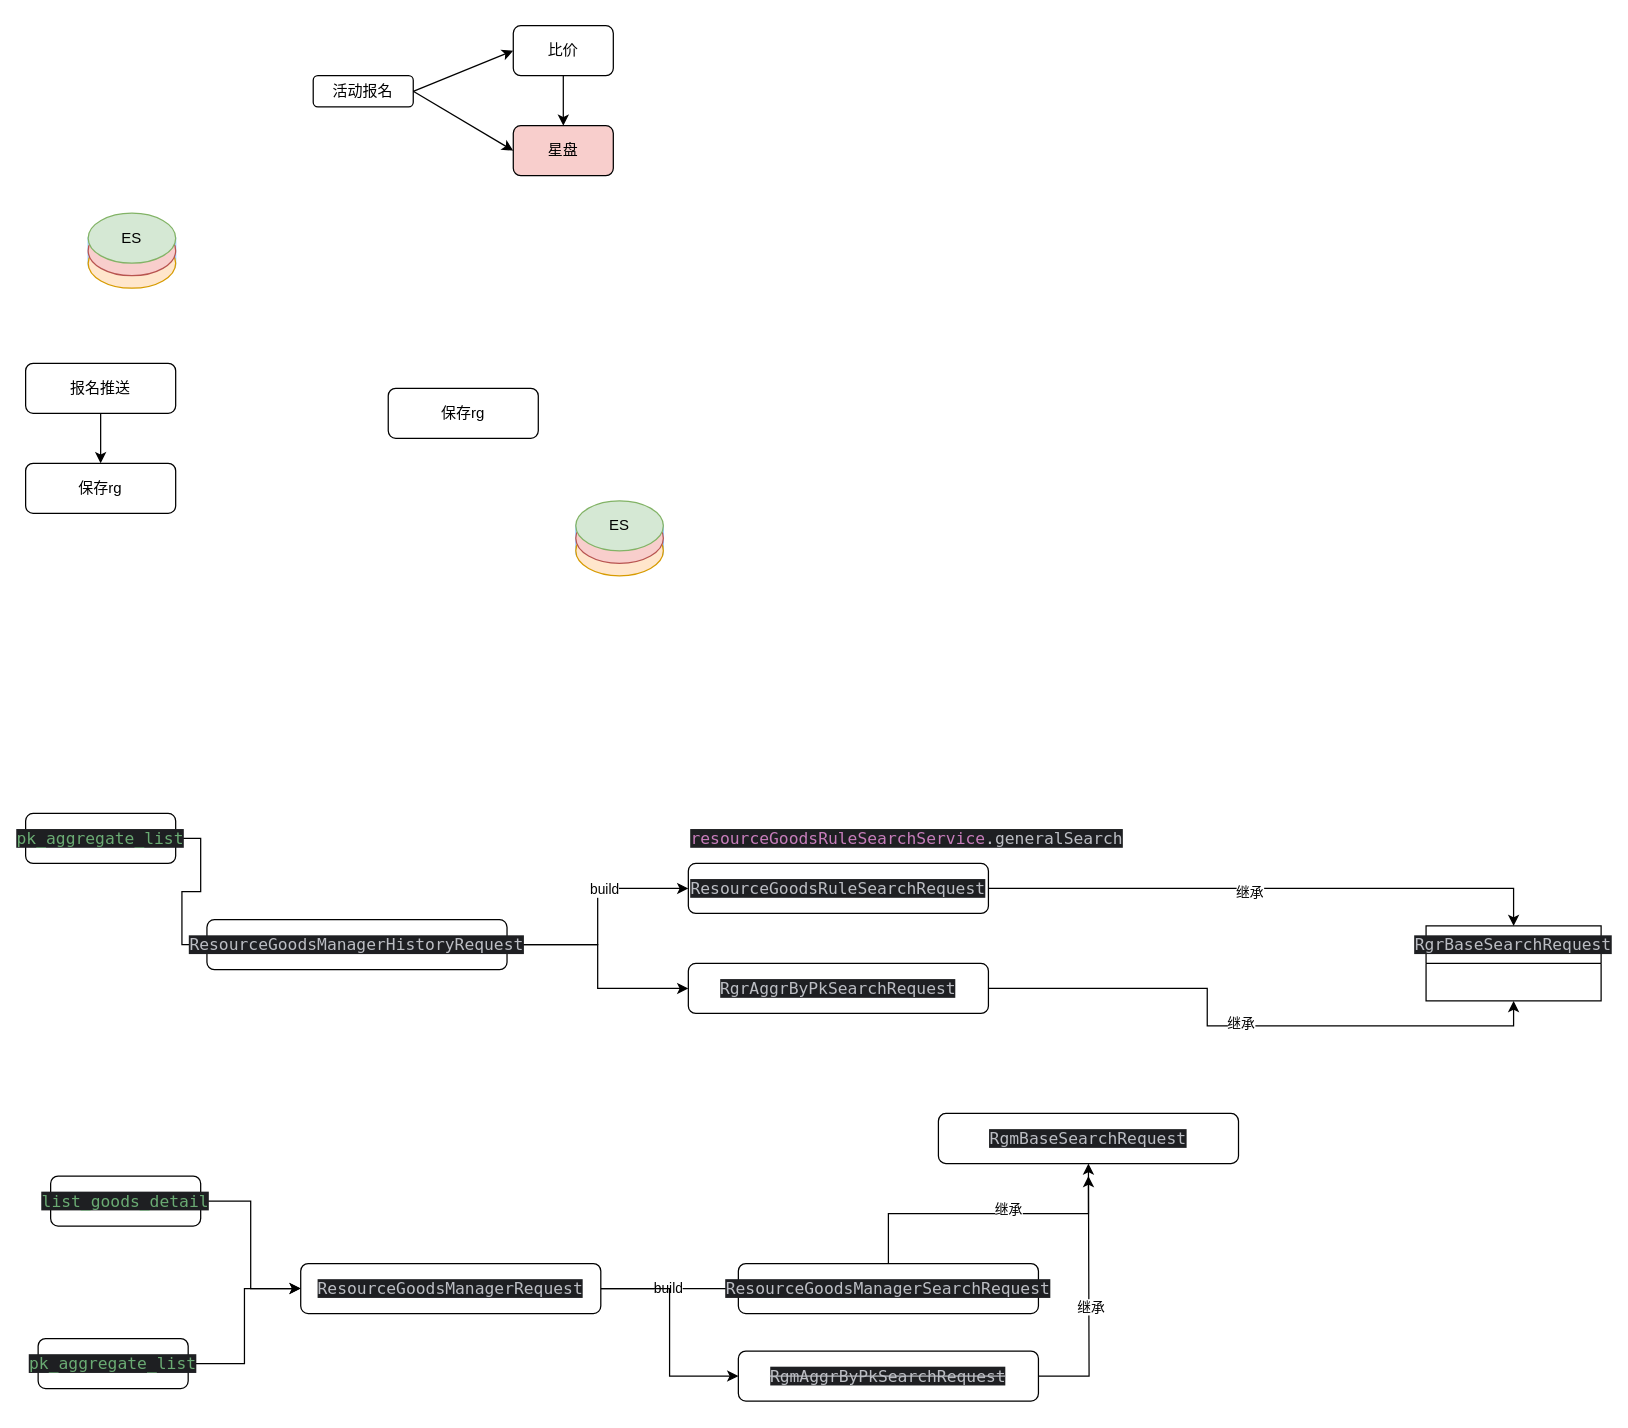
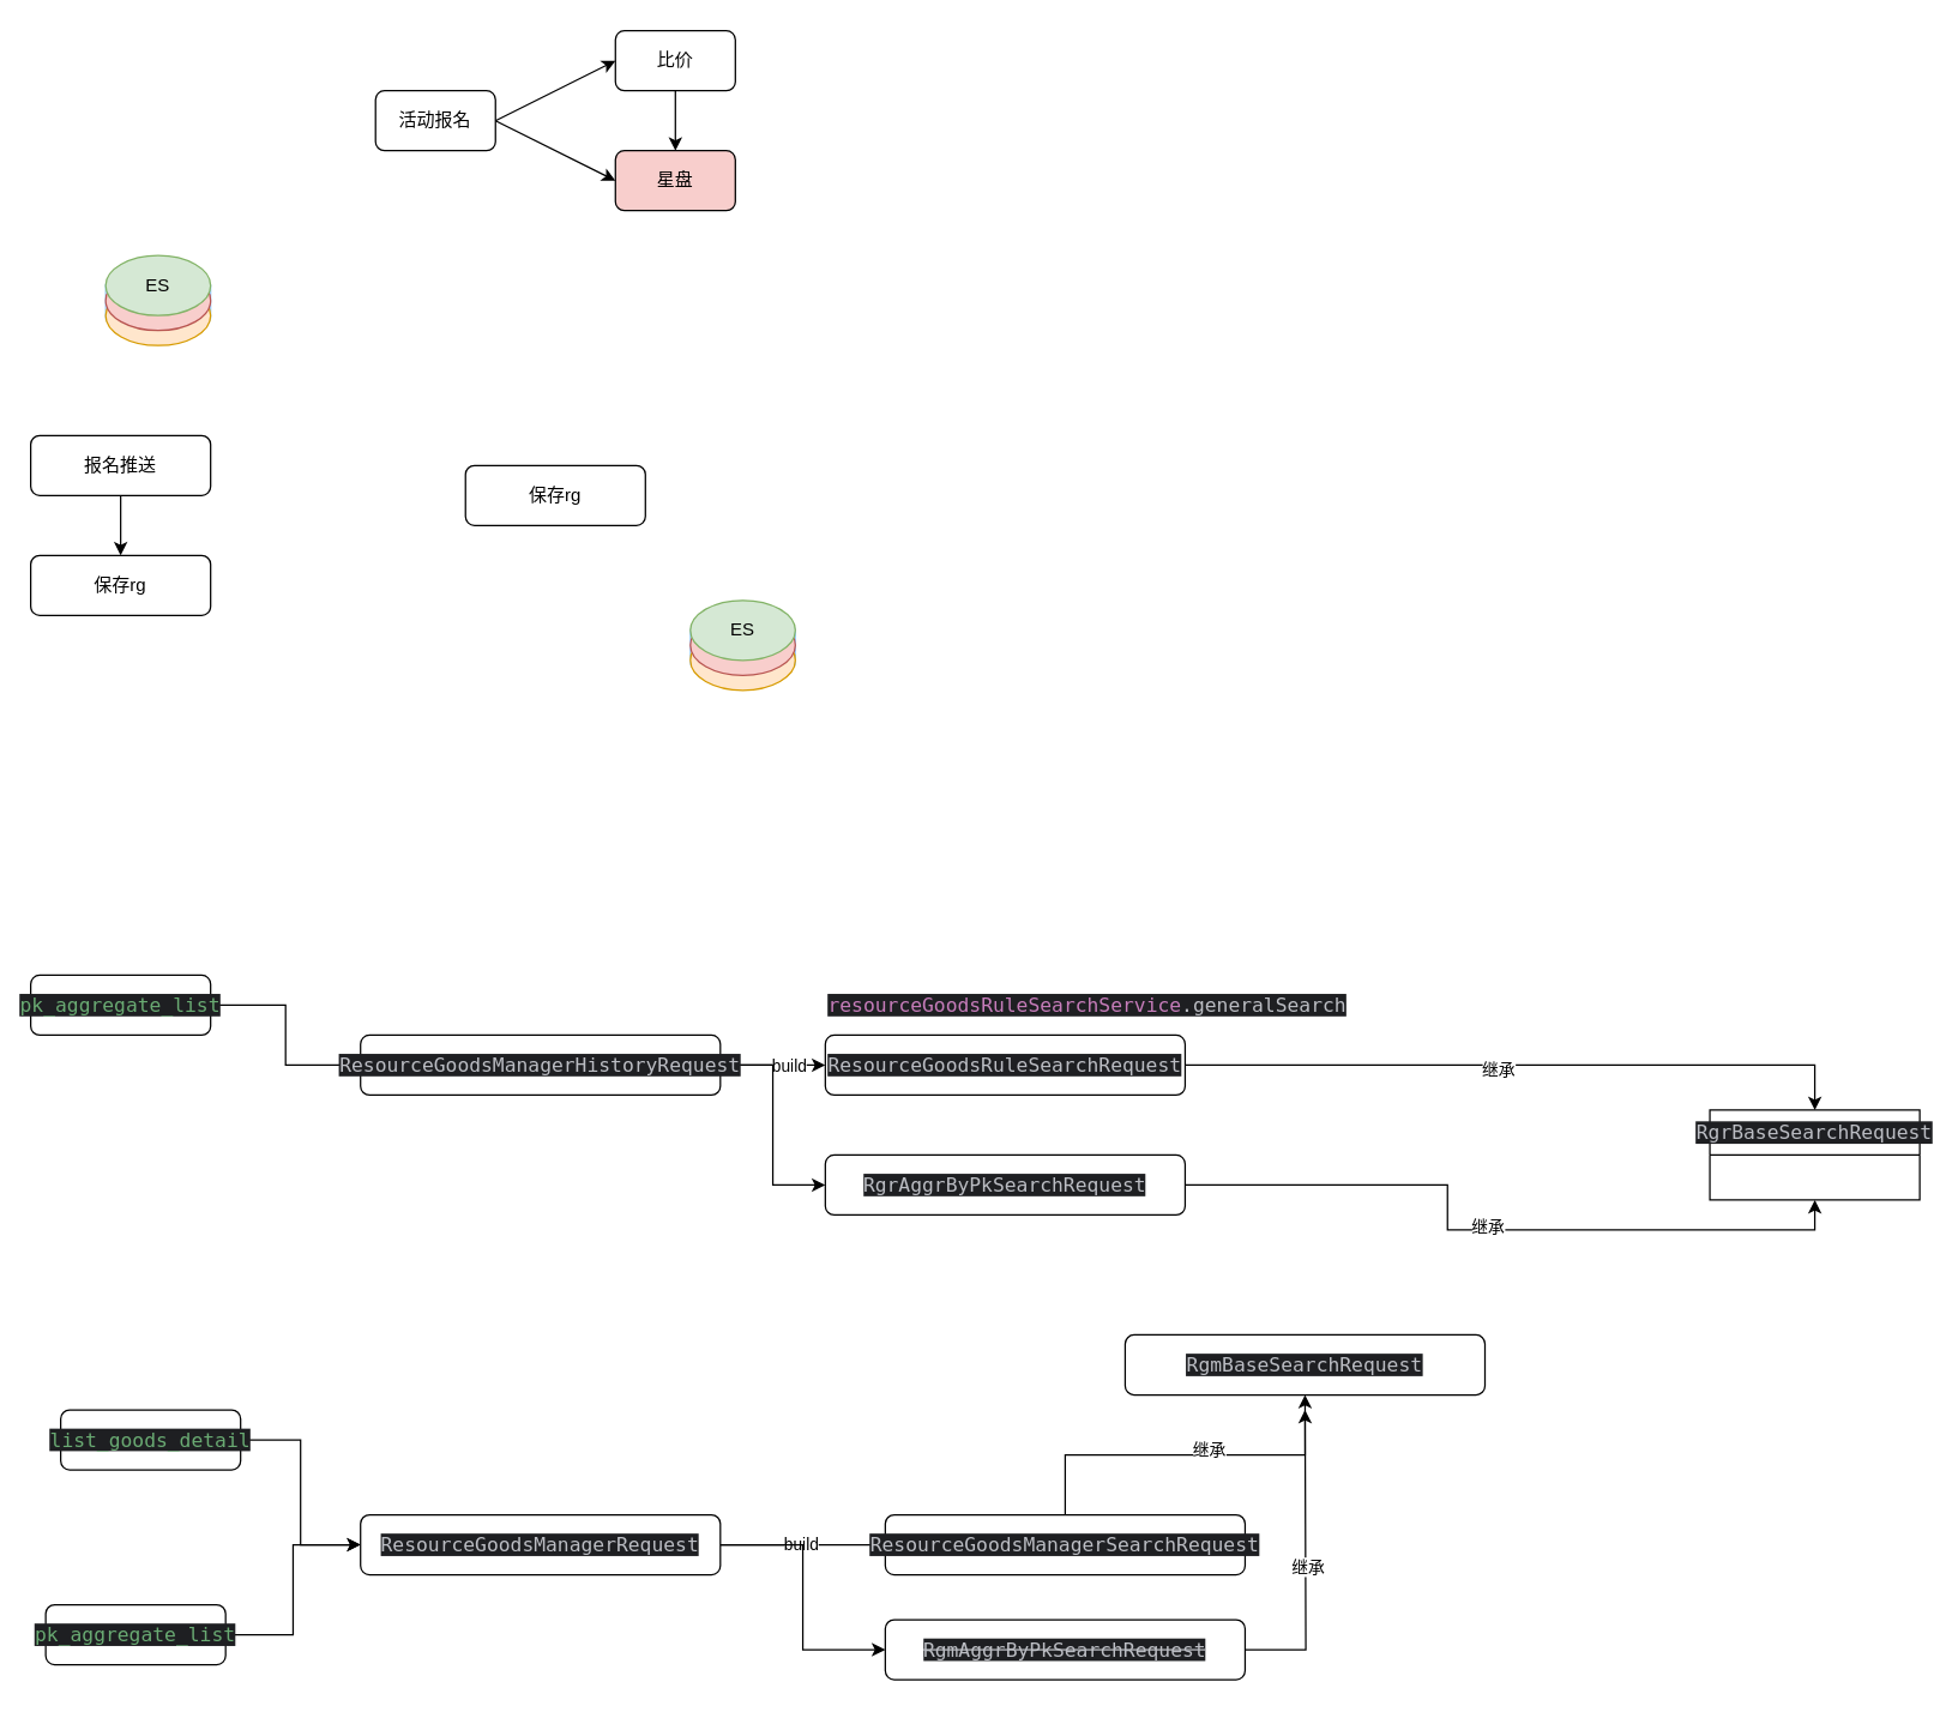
- <mxCell id="2" value="活动报名" style="rounded=1;whiteSpace=wrap;html=1;" vertex="1" parent="1"><mxGeometry x="250" y="60" width="80" height="25" as="geometry" /></mxCell>
+ <mxCell id="2" value="活动报名" style="rounded=1;whiteSpace=wrap;html=1;" vertex="1" parent="1"><mxGeometry x="250" y="60" width="80" height="40" as="geometry" /></mxCell>
- <mxCell id="26" value="&lt;div style=&quot;background-color: rgb(30, 31, 34); color: rgb(188, 190, 196);&quot;&gt;&lt;pre style=&quot;font-family:'JetBrains Mono',monospace;font-size:9.8pt;&quot;&gt;&lt;div&gt;&lt;pre style=&quot;font-family:'JetBrains Mono',monospace;font-size:9.8pt;&quot;&gt;ResourceGoodsManagerHistoryRequest&lt;/pre&gt;&lt;/div&gt;&lt;/pre&gt;&lt;/div&gt;" style="rounded=1;whiteSpace=wrap;html=1;" vertex="1" parent="1"><mxGeometry x="165" y="735" width="240" height="40" as="geometry" /></mxCell>
+ <mxCell id="26" value="&lt;div style=&quot;background-color: rgb(30, 31, 34); color: rgb(188, 190, 196);&quot;&gt;&lt;pre style=&quot;font-family:'JetBrains Mono',monospace;font-size:9.8pt;&quot;&gt;&lt;div&gt;&lt;pre style=&quot;font-family:'JetBrains Mono',monospace;font-size:9.8pt;&quot;&gt;ResourceGoodsManagerHistoryRequest&lt;/pre&gt;&lt;/div&gt;&lt;/pre&gt;&lt;/div&gt;" style="rounded=1;whiteSpace=wrap;html=1;" vertex="1" parent="1"><mxGeometry x="240" y="690" width="240" height="40" as="geometry" /></mxCell>
